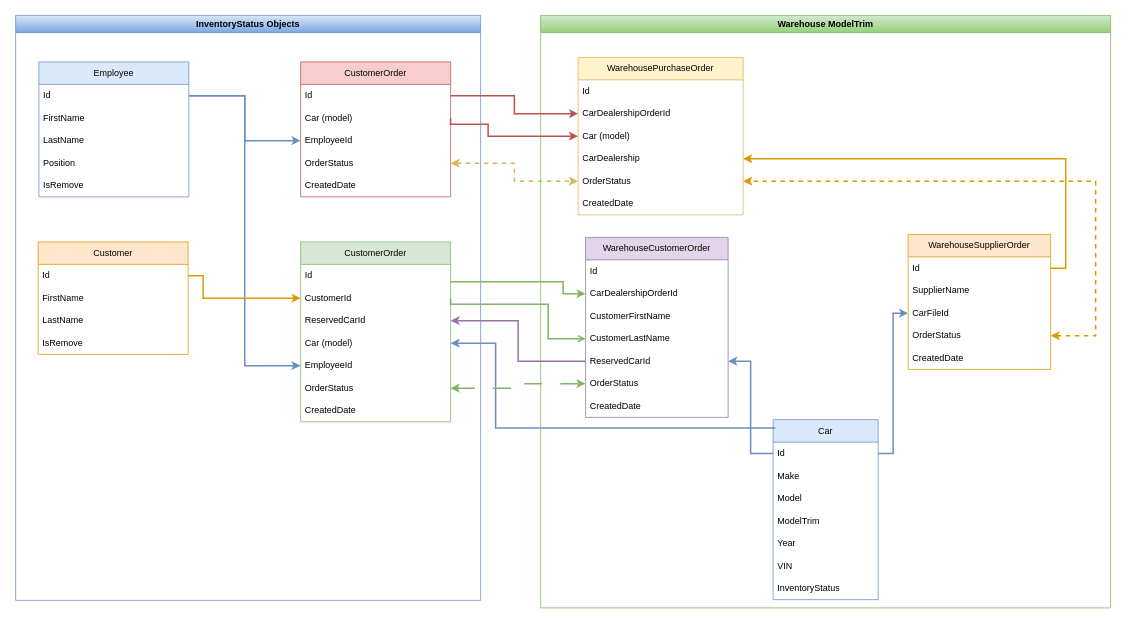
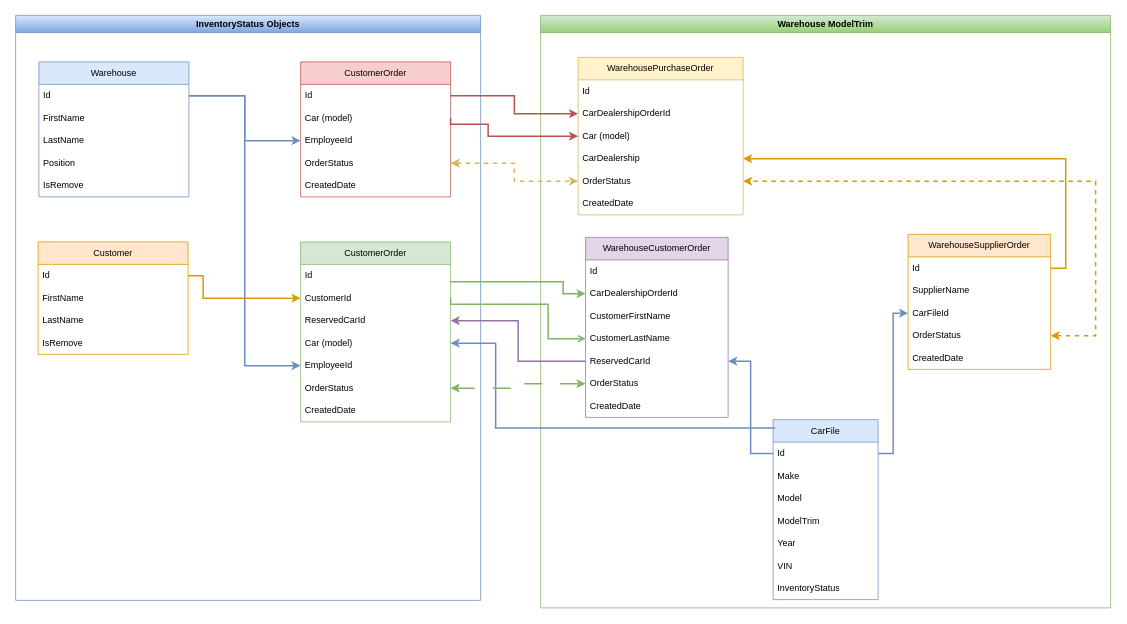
- <mxCell id="57" value="Employee" style="swimlane;fontStyle=0;childLayout=stackLayout;horizontal=1;startSize=30;horizontalStack=0;resizeParent=1;resizeParentMax=0;resizeLast=0;collapsible=1;marginBottom=0;whiteSpace=wrap;html=1;fillColor=#dae8fc;strokeColor=#6c8ebf;" parent="37" vertex="1"><mxGeometry x="31" y="62" width="200" height="180" as="geometry" /></mxCell>
+ <mxCell id="57" value="Warehouse" style="swimlane;fontStyle=0;childLayout=stackLayout;horizontal=1;startSize=30;horizontalStack=0;resizeParent=1;resizeParentMax=0;resizeLast=0;collapsible=1;marginBottom=0;whiteSpace=wrap;html=1;fillColor=#dae8fc;strokeColor=#6c8ebf;" parent="37" vertex="1"><mxGeometry x="31" y="62" width="200" height="180" as="geometry" /></mxCell>
- <mxCell id="3" value="Car" style="swimlane;fontStyle=0;childLayout=stackLayout;horizontal=1;startSize=30;horizontalStack=0;resizeParent=1;resizeParentMax=0;resizeLast=0;collapsible=1;marginBottom=0;whiteSpace=wrap;html=1;fillColor=#dae8fc;strokeColor=#6c8ebf;" parent="2" vertex="1"><mxGeometry x="310" y="539" width="140" height="240" as="geometry" /></mxCell>
+ <mxCell id="3" value="CarFile" style="swimlane;fontStyle=0;childLayout=stackLayout;horizontal=1;startSize=30;horizontalStack=0;resizeParent=1;resizeParentMax=0;resizeLast=0;collapsible=1;marginBottom=0;whiteSpace=wrap;html=1;fillColor=#dae8fc;strokeColor=#6c8ebf;" parent="2" vertex="1"><mxGeometry x="310" y="539" width="140" height="240" as="geometry" /></mxCell>
